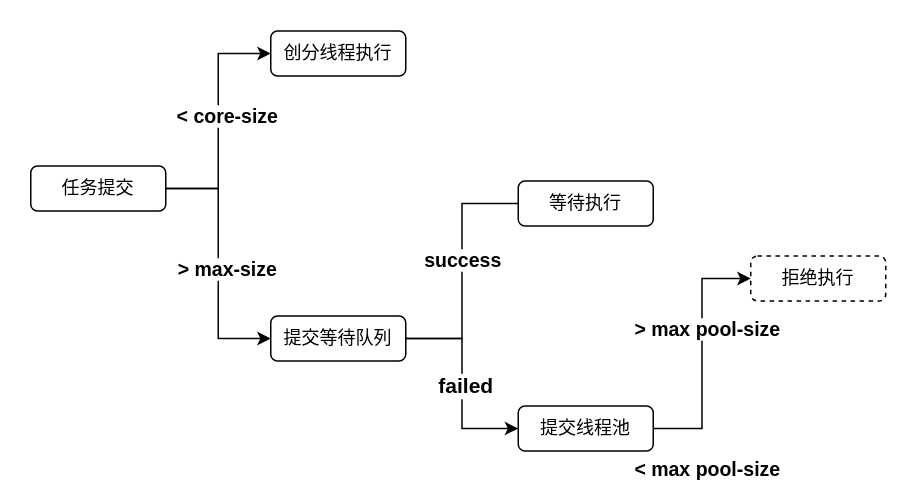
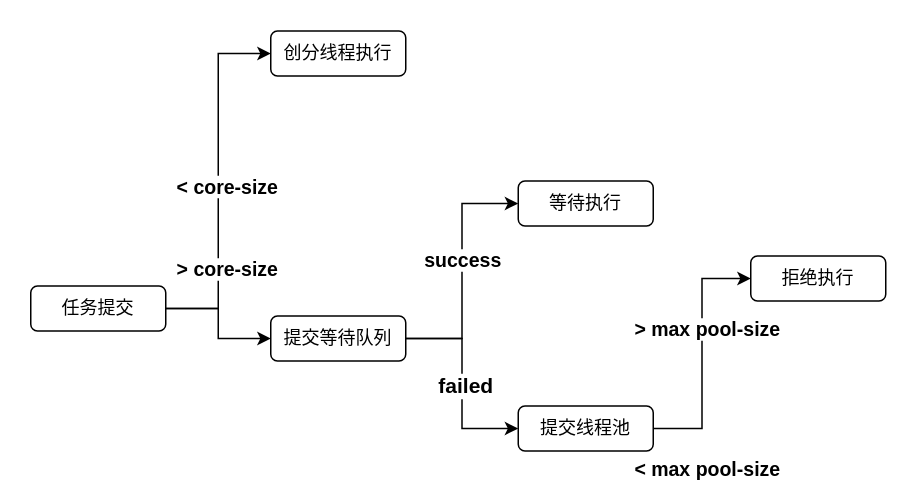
- <mxCell id="5" value="任务提交" style="rounded=1;whiteSpace=wrap;html=1;" parent="1" vertex="1"><mxGeometry x="20" y="110" width="90" height="30" as="geometry" /></mxCell>
+ <mxCell id="5" value="任务提交" style="rounded=1;whiteSpace=wrap;html=1;" parent="1" vertex="1"><mxGeometry x="20" y="190" width="90" height="30" as="geometry" /></mxCell>
- <mxCell id="7" style="edgeStyle=orthogonalEdgeStyle;rounded=0;orthogonalLoop=1;jettySize=auto;html=1;entryX=0;entryY=0.5;entryDx=0;entryDy=0;endArrow=none;" edge="1" parent="1" source="11" target="13"><mxGeometry relative="1" as="geometry" /></mxCell>
+ <mxCell id="7" style="edgeStyle=orthogonalEdgeStyle;rounded=0;orthogonalLoop=1;jettySize=auto;html=1;entryX=0;entryY=0.5;entryDx=0;entryDy=0;" edge="1" parent="1" source="11" target="13"><mxGeometry relative="1" as="geometry" /></mxCell>
- <mxCell id="12" value="&lt;b&gt;&lt;font style=&quot;font-size: 13px&quot;&gt;&amp;gt; max-size&lt;/font&gt;&lt;/b&gt;" style="edgeLabel;html=1;align=center;verticalAlign=middle;resizable=0;points=[];" vertex="1" connectable="0" parent="1"><mxGeometry x="150" y="178" as="geometry" /></mxCell>
+ <mxCell id="12" value="&lt;b&gt;&lt;font style=&quot;font-size: 13px&quot;&gt;&amp;gt; core-size&lt;/font&gt;&lt;/b&gt;" style="edgeLabel;html=1;align=center;verticalAlign=middle;resizable=0;points=[];" vertex="1" connectable="0" parent="1"><mxGeometry x="150" y="178" as="geometry" /></mxCell>
- <mxCell id="17" value="拒绝执行" style="rounded=1;whiteSpace=wrap;html=1;dashed=1;" vertex="1" parent="1"><mxGeometry x="500" y="170" width="90" height="30" as="geometry" /></mxCell>
+ <mxCell id="17" value="拒绝执行" style="rounded=1;whiteSpace=wrap;html=1;" vertex="1" parent="1"><mxGeometry x="500" y="170" width="90" height="30" as="geometry" /></mxCell>
